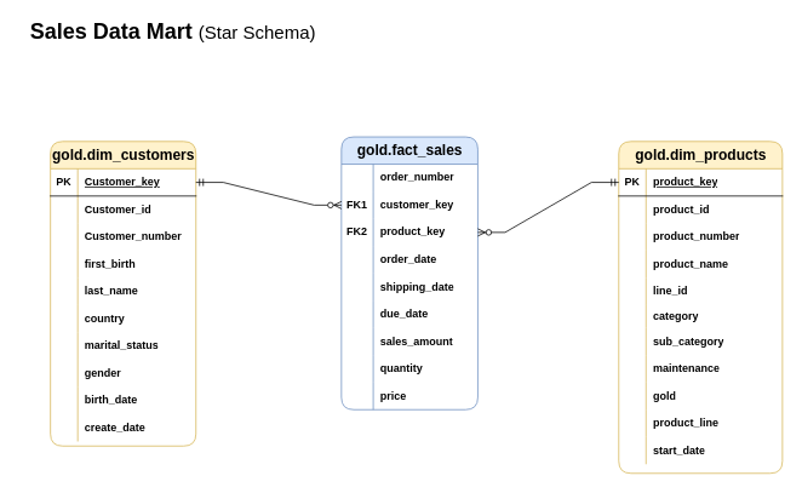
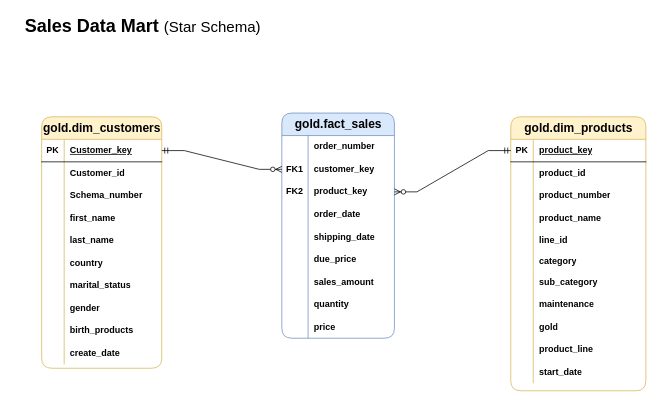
- <mxCell id="12" value="Customer_number" style="shape=partialRectangle;connectable=0;fillColor=none;top=0;left=0;bottom=0;right=0;align=left;spacingLeft=6;overflow=hidden;whiteSpace=wrap;html=1;fontStyle=1" vertex="1" parent="10"><mxGeometry x="30" width="130" height="30" as="geometry"><mxRectangle width="130" height="30" as="alternateBounds" /></mxGeometry></mxCell>
+ <mxCell id="12" value="Schema_number" style="shape=partialRectangle;connectable=0;fillColor=none;top=0;left=0;bottom=0;right=0;align=left;spacingLeft=6;overflow=hidden;whiteSpace=wrap;html=1;fontStyle=1" vertex="1" parent="10"><mxGeometry x="30" width="130" height="30" as="geometry"><mxRectangle width="130" height="30" as="alternateBounds" /></mxGeometry></mxCell>
- <mxCell id="15" value="first_birth" style="shape=partialRectangle;connectable=0;fillColor=none;top=0;left=0;bottom=0;right=0;align=left;spacingLeft=6;overflow=hidden;whiteSpace=wrap;html=1;fontStyle=1" vertex="1" parent="13"><mxGeometry x="30" width="130" height="30" as="geometry"><mxRectangle width="130" height="30" as="alternateBounds" /></mxGeometry></mxCell>
+ <mxCell id="15" value="first_name" style="shape=partialRectangle;connectable=0;fillColor=none;top=0;left=0;bottom=0;right=0;align=left;spacingLeft=6;overflow=hidden;whiteSpace=wrap;html=1;fontStyle=1" vertex="1" parent="13"><mxGeometry x="30" width="130" height="30" as="geometry"><mxRectangle width="130" height="30" as="alternateBounds" /></mxGeometry></mxCell>
- <mxCell id="86" value="due_date" style="shape=partialRectangle;connectable=0;fillColor=none;top=0;left=0;bottom=0;right=0;align=left;spacingLeft=6;overflow=hidden;whiteSpace=wrap;html=1;fontStyle=1" vertex="1" parent="84"><mxGeometry x="35.0" width="115.0" height="30" as="geometry"><mxRectangle width="115.0" height="30" as="alternateBounds" /></mxGeometry></mxCell>
+ <mxCell id="86" value="due_price" style="shape=partialRectangle;connectable=0;fillColor=none;top=0;left=0;bottom=0;right=0;align=left;spacingLeft=6;overflow=hidden;whiteSpace=wrap;html=1;fontStyle=1" vertex="1" parent="84"><mxGeometry x="35.0" width="115.0" height="30" as="geometry"><mxRectangle width="115.0" height="30" as="alternateBounds" /></mxGeometry></mxCell>
- <mxCell id="30" value="birth_date" style="shape=partialRectangle;connectable=0;fillColor=none;top=0;left=0;bottom=0;right=0;align=left;spacingLeft=6;overflow=hidden;whiteSpace=wrap;html=1;fontStyle=1" vertex="1" parent="28"><mxGeometry x="30" width="130" height="30" as="geometry"><mxRectangle width="130" height="30" as="alternateBounds" /></mxGeometry></mxCell>
+ <mxCell id="30" value="birth_products" style="shape=partialRectangle;connectable=0;fillColor=none;top=0;left=0;bottom=0;right=0;align=left;spacingLeft=6;overflow=hidden;whiteSpace=wrap;html=1;fontStyle=1" vertex="1" parent="28"><mxGeometry x="30" width="130" height="30" as="geometry"><mxRectangle width="130" height="30" as="alternateBounds" /></mxGeometry></mxCell>
